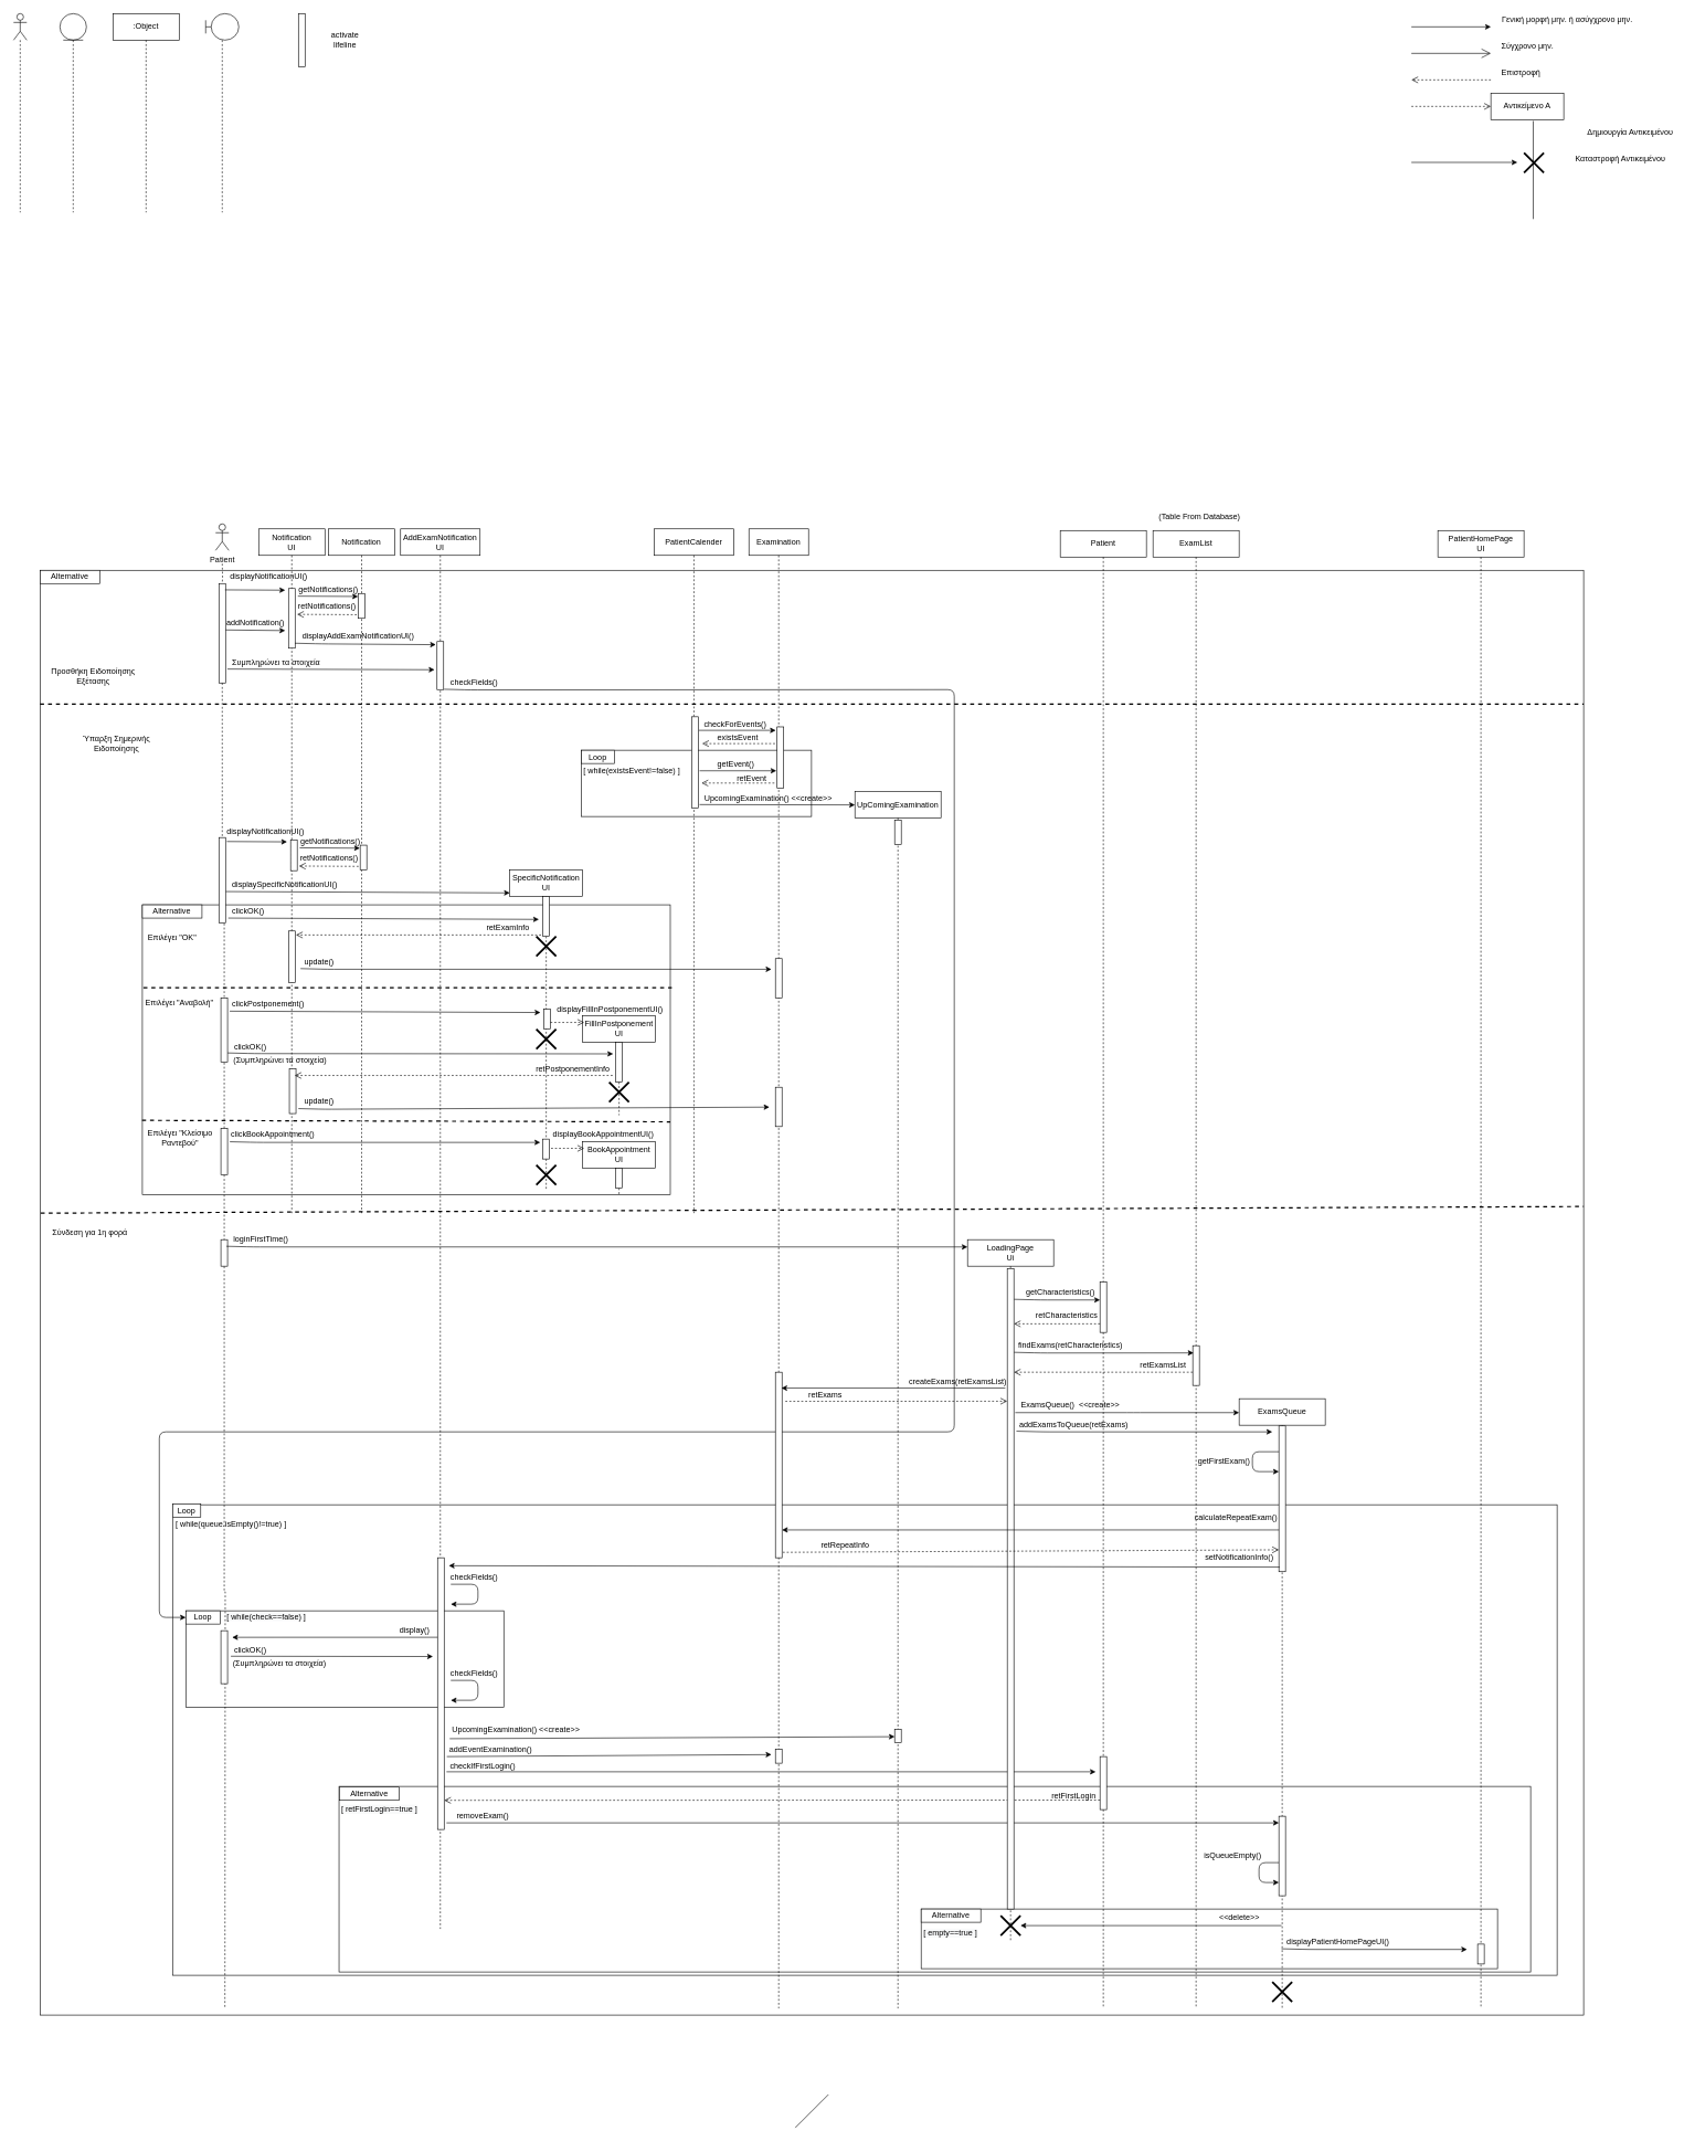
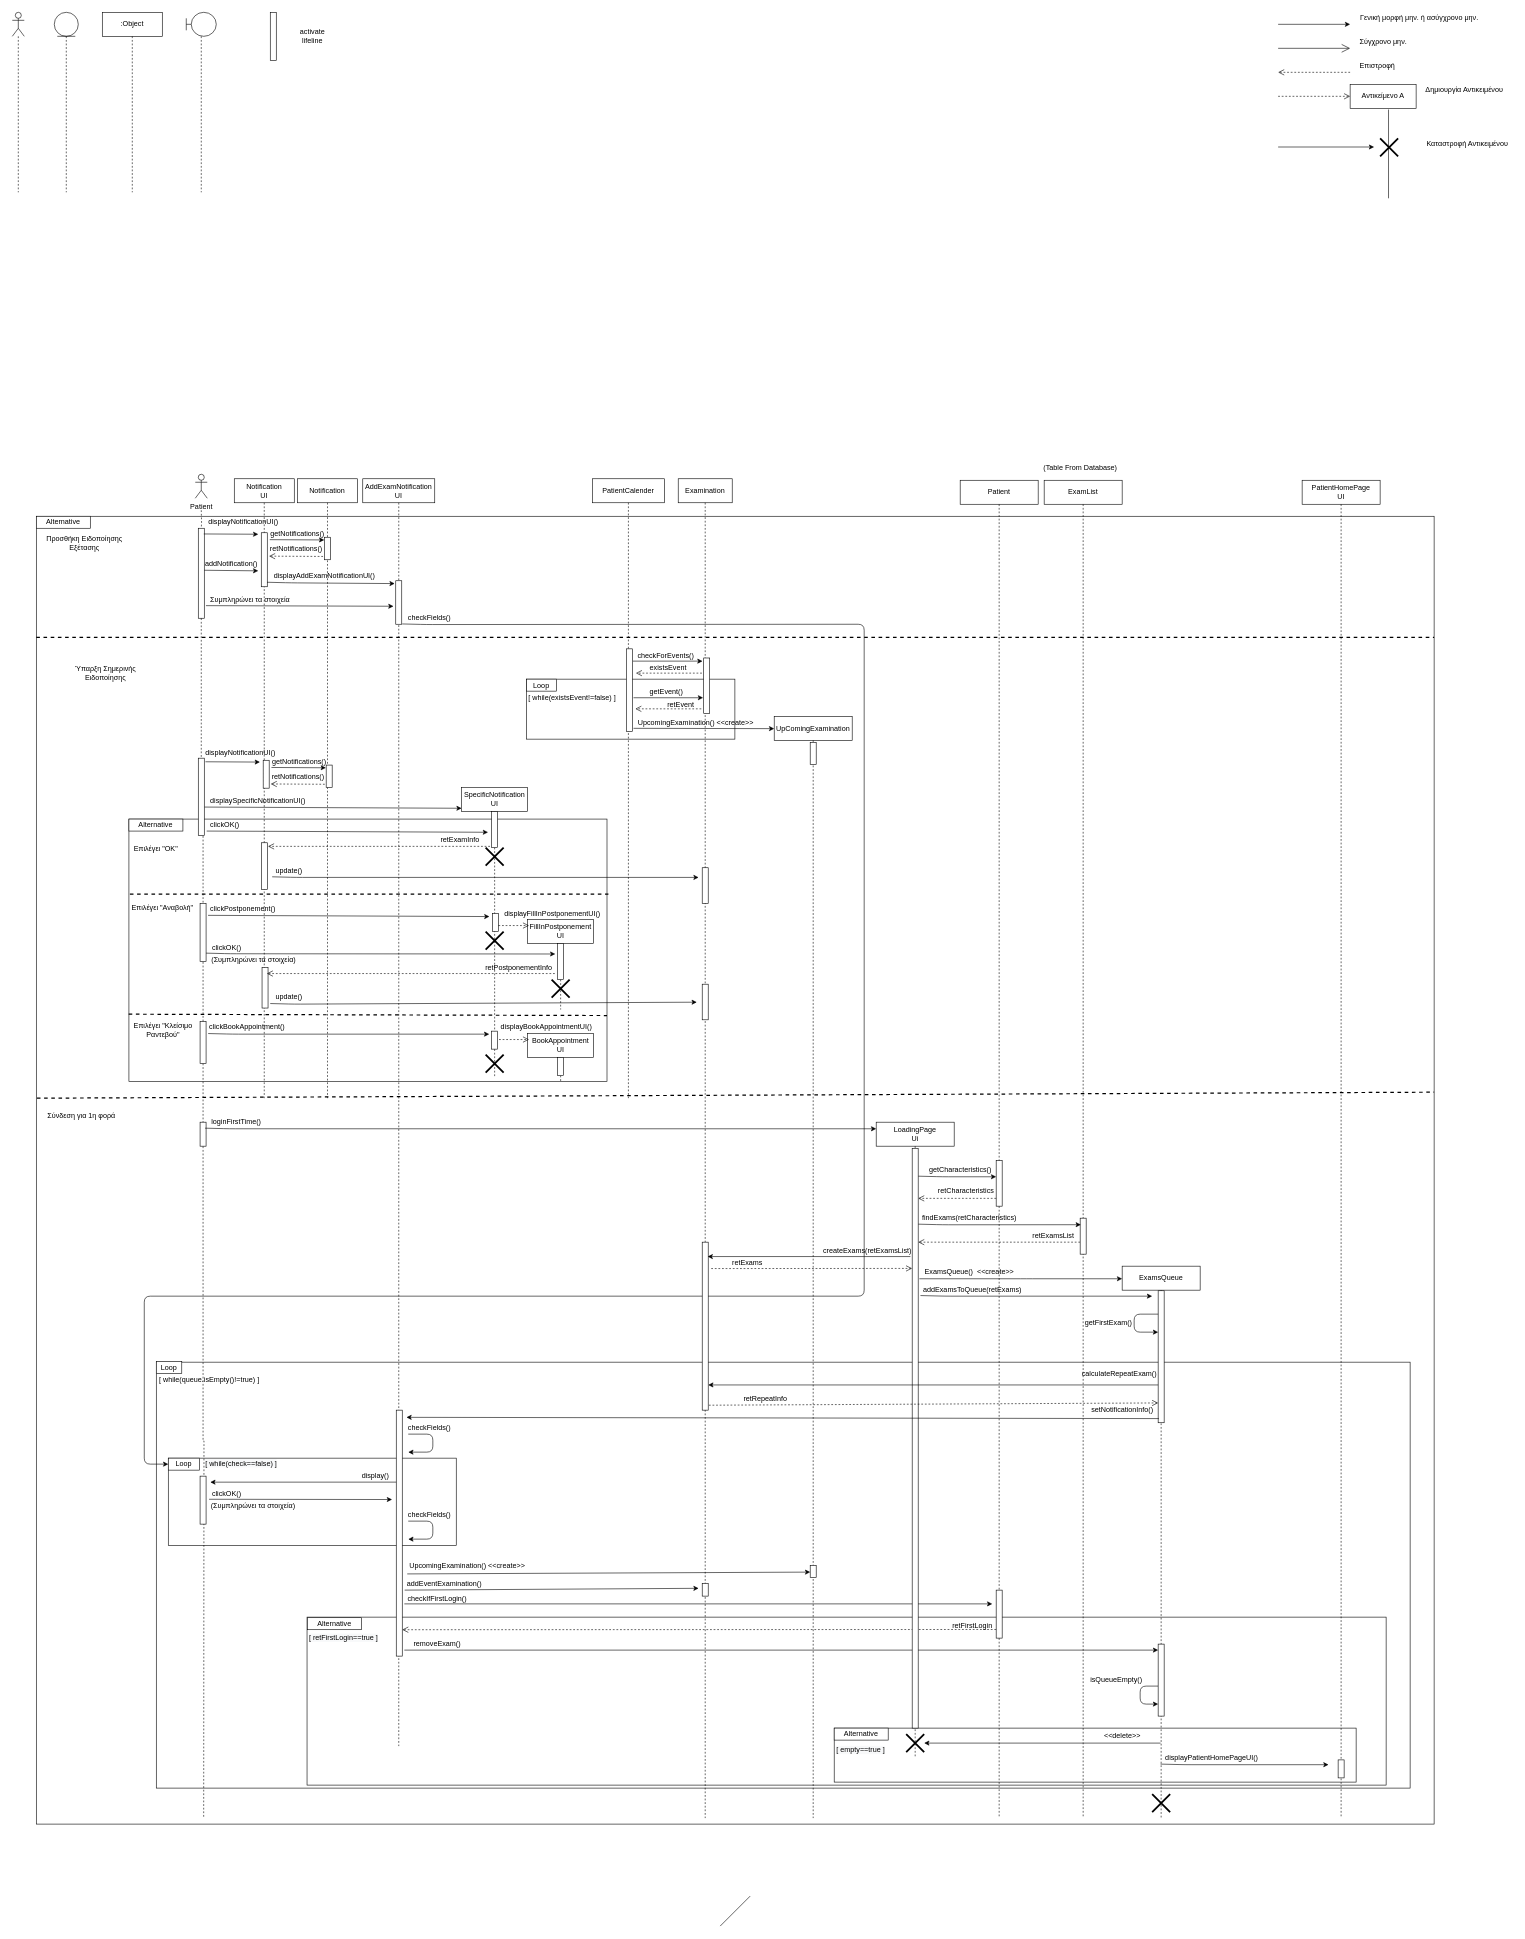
- <mxCell id="21" value="Δημιουργία Αντικειμένου" style="text;html=1;align=center;verticalAlign=middle;resizable=0;points=[];autosize=1;strokeColor=none;" parent="1" vertex="1"><mxGeometry x="2390" y="190" width="140" height="20" as="geometry" /></mxCell>
+ <mxCell id="21" value="Δημιουργία Αντικειμένου" style="text;html=1;align=center;verticalAlign=middle;resizable=0;points=[];autosize=1;strokeColor=none;" parent="1" vertex="1"><mxGeometry x="2370" y="140" width="140" height="20" as="geometry" /></mxCell>
- <mxCell id="193" value="(Table From Database)" style="text;html=1;align=center;verticalAlign=middle;resizable=0;points=[];autosize=1;strokeColor=none;" vertex="1" parent="1"><mxGeometry x="1740" y="770" width="140" height="20" as="geometry" /></mxCell>
+ <mxCell id="193" value="(Table From Database)" style="text;html=1;align=center;verticalAlign=middle;resizable=0;points=[];autosize=1;strokeColor=none;" vertex="1" parent="1"><mxGeometry x="1730" y="770" width="140" height="20" as="geometry" /></mxCell>
- <mxCell id="126" value="Προσθήκη Ειδοποίησης &lt;br&gt;Εξέτασης" style="text;html=1;align=center;verticalAlign=middle;resizable=0;points=[];autosize=1;strokeColor=none;" parent="1" vertex="1"><mxGeometry x="70" y="1005" width="140" height="30" as="geometry" /></mxCell>
+ <mxCell id="126" value="Προσθήκη Ειδοποίησης &lt;br&gt;Εξέτασης" style="text;html=1;align=center;verticalAlign=middle;resizable=0;points=[];autosize=1;strokeColor=none;" parent="1" vertex="1"><mxGeometry x="70" y="890" width="140" height="30" as="geometry" /></mxCell>
